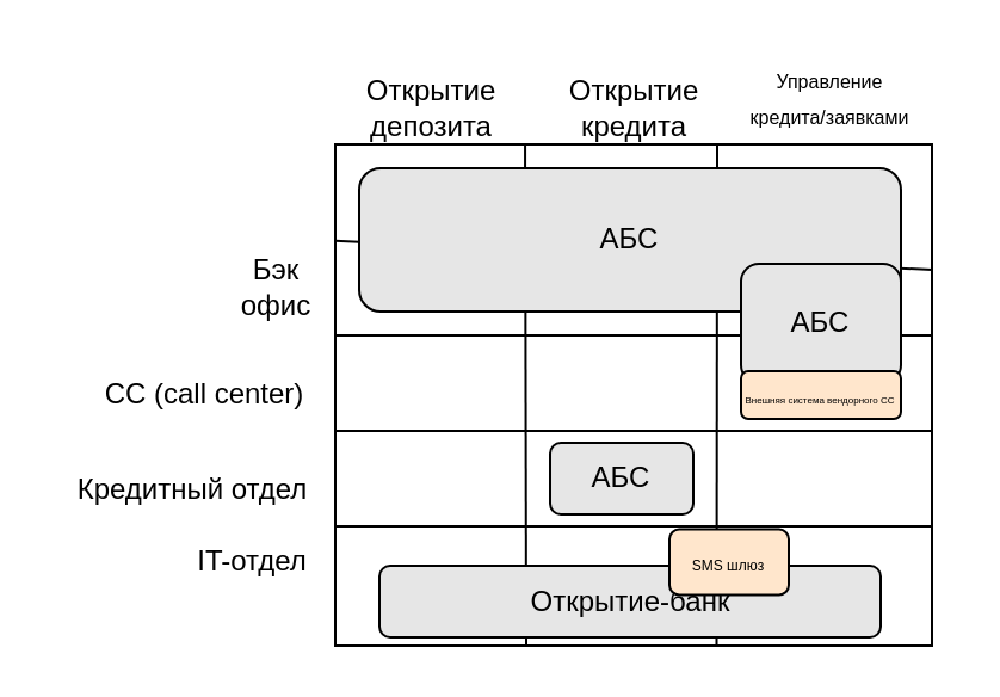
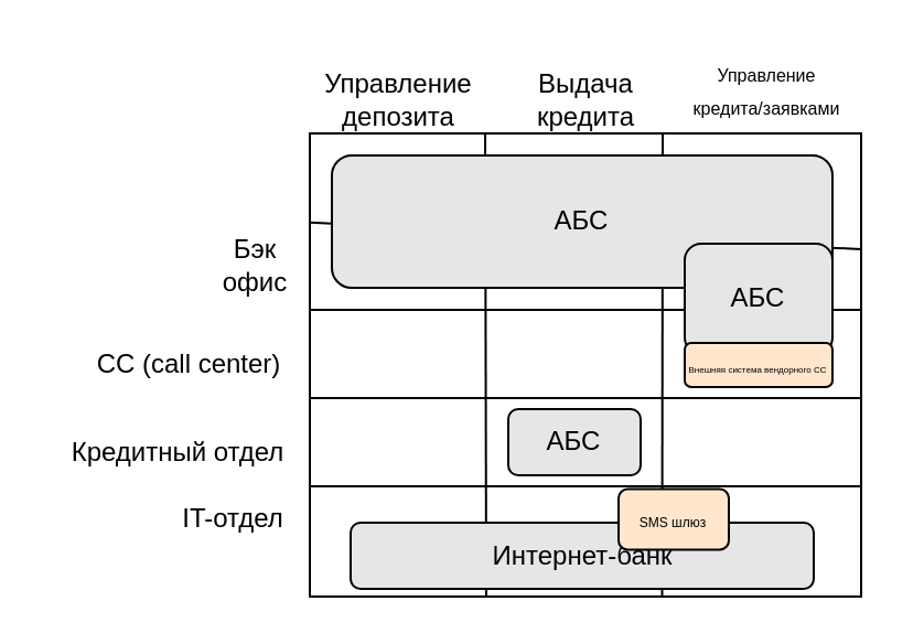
- <mxCell id="6" value="Открытие&lt;div&gt;&lt;span style=&quot;background-color: transparent; color: light-dark(rgb(0, 0, 0), rgb(255, 255, 255));&quot;&gt;депозита&lt;/span&gt;&lt;/div&gt;" style="text;html=1;align=center;verticalAlign=middle;resizable=0;points=[];autosize=1;strokeColor=none;fillColor=none;" parent="1" vertex="1"><mxGeometry x="140" y="25" width="80" height="40" as="geometry" /></mxCell>
+ <mxCell id="6" value="Управление&lt;div&gt;&lt;span style=&quot;background-color: transparent; color: light-dark(rgb(0, 0, 0), rgb(255, 255, 255));&quot;&gt;депозита&lt;/span&gt;&lt;/div&gt;" style="text;html=1;align=center;verticalAlign=middle;resizable=0;points=[];autosize=1;strokeColor=none;fillColor=none;" parent="1" vertex="1"><mxGeometry x="140" y="25" width="80" height="40" as="geometry" /></mxCell>
- <mxCell id="7" value="Открытие&lt;div&gt;&lt;span style=&quot;background-color: transparent; color: light-dark(rgb(0, 0, 0), rgb(255, 255, 255));&quot;&gt;кредита&lt;/span&gt;&lt;/div&gt;" style="text;html=1;align=center;verticalAlign=middle;resizable=0;points=[];autosize=1;strokeColor=none;fillColor=none;" parent="1" vertex="1"><mxGeometry x="230" y="25" width="70" height="40" as="geometry" /></mxCell>
+ <mxCell id="7" value="Выдача&lt;div&gt;&lt;span style=&quot;background-color: transparent; color: light-dark(rgb(0, 0, 0), rgb(255, 255, 255));&quot;&gt;кредита&lt;/span&gt;&lt;/div&gt;" style="text;html=1;align=center;verticalAlign=middle;resizable=0;points=[];autosize=1;strokeColor=none;fillColor=none;" parent="1" vertex="1"><mxGeometry x="230" y="25" width="70" height="40" as="geometry" /></mxCell>
- <mxCell id="19" value="&lt;span style=&quot;text-wrap-mode: nowrap;&quot;&gt;Открытие-банк&lt;/span&gt;" style="rounded=1;whiteSpace=wrap;html=1;fillColor=#E6E6E6;" vertex="1" parent="1"><mxGeometry x="158.5" y="236.5" width="210" height="30" as="geometry" /></mxCell>
+ <mxCell id="19" value="&lt;span style=&quot;text-wrap-mode: nowrap;&quot;&gt;Интернет-банк&lt;/span&gt;" style="rounded=1;whiteSpace=wrap;html=1;fillColor=#E6E6E6;" vertex="1" parent="1"><mxGeometry x="158.5" y="236.5" width="210" height="30" as="geometry" /></mxCell>
